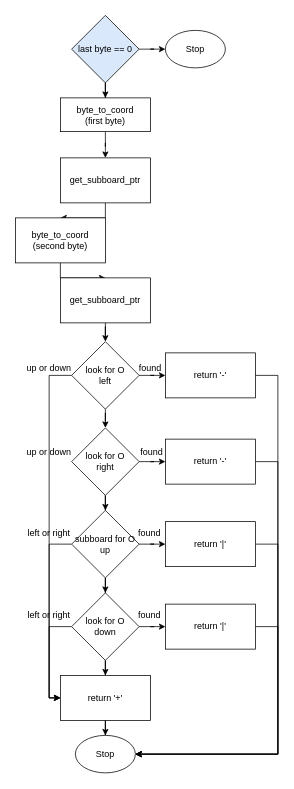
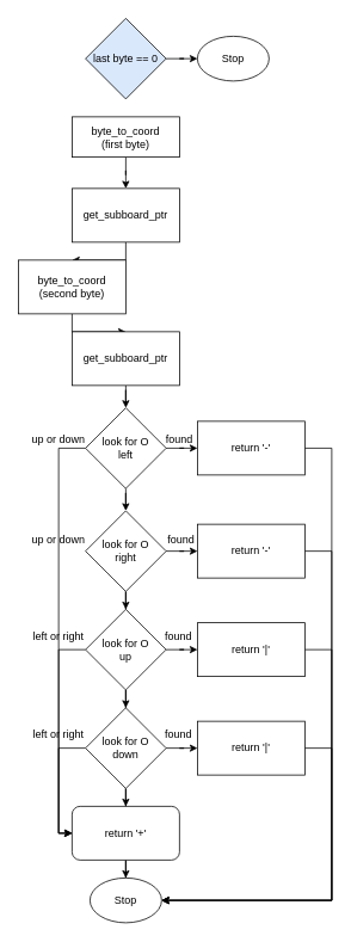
- <mxCell id="4" style="edgeStyle=orthogonalEdgeStyle;rounded=0;orthogonalLoop=1;jettySize=auto;html=1;entryX=0.5;entryY=0;entryDx=0;entryDy=0;" edge="1" parent="1" source="5" target="7"><mxGeometry relative="1" as="geometry" /></mxCell>
- <mxCell id="24" value="subboard for O&lt;br&gt;up" style="rhombus;whiteSpace=wrap;html=1;" vertex="1" parent="1"><mxGeometry x="95" y="680" width="90" height="90" as="geometry" /></mxCell>
+ <mxCell id="24" value="look for O&lt;br&gt;up" style="rhombus;whiteSpace=wrap;html=1;" vertex="1" parent="1"><mxGeometry x="95" y="680" width="90" height="90" as="geometry" /></mxCell>
- <mxCell id="38" value="return '+'" style="rounded=0;whiteSpace=wrap;html=1;" vertex="1" parent="1"><mxGeometry x="80" y="900" width="120" height="60" as="geometry" /></mxCell>
+ <mxCell id="38" value="return '+'" style="whiteSpace=wrap;html=1;rounded=1;" vertex="1" parent="1"><mxGeometry x="80" y="900" width="120" height="60" as="geometry" /></mxCell>
